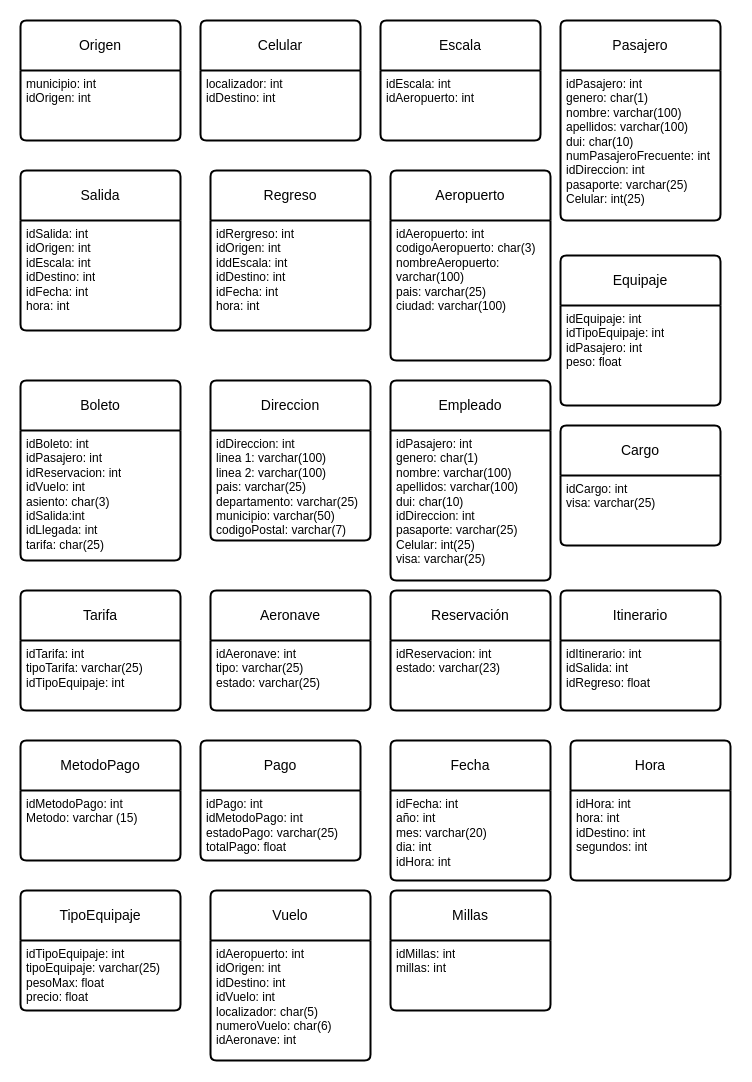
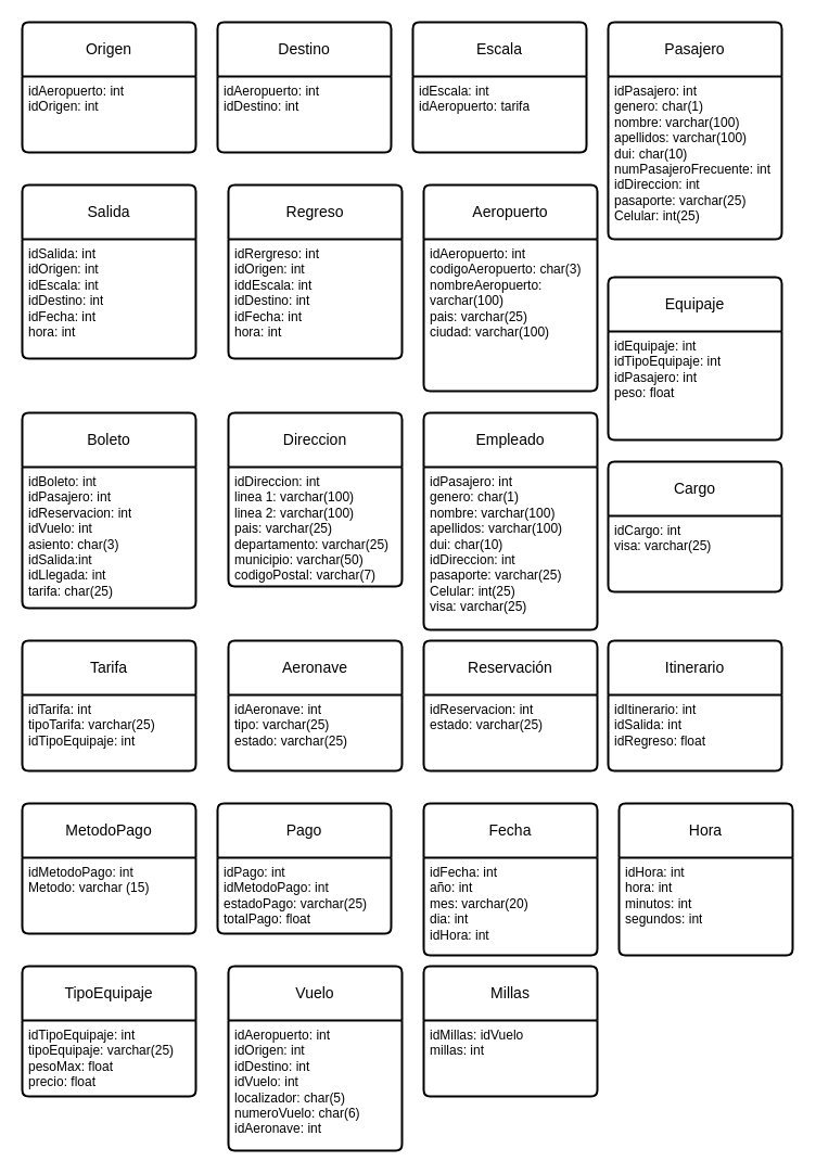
- <mxCell id="4" value="Celular" style="swimlane;childLayout=stackLayout;horizontal=1;startSize=50;horizontalStack=0;rounded=1;fontSize=14;fontStyle=0;strokeWidth=2;resizeParent=0;resizeLast=1;shadow=0;dashed=0;align=center;arcSize=4;whiteSpace=wrap;html=1;" parent="1" vertex="1"><mxGeometry x="200" y="20" width="160" height="120" as="geometry" /></mxCell>
+ <mxCell id="4" value="Destino" style="swimlane;childLayout=stackLayout;horizontal=1;startSize=50;horizontalStack=0;rounded=1;fontSize=14;fontStyle=0;strokeWidth=2;resizeParent=0;resizeLast=1;shadow=0;dashed=0;align=center;arcSize=4;whiteSpace=wrap;html=1;" parent="1" vertex="1"><mxGeometry x="200" y="20" width="160" height="120" as="geometry" /></mxCell>
- <mxCell id="3" value="municipio: int&lt;br&gt;idOrigen: int" style="text;strokeColor=none;fillColor=none;spacingLeft=4;spacingRight=4;overflow=hidden;rotatable=0;points=[[0,0.5],[1,0.5]];portConstraint=eastwest;fontSize=12;whiteSpace=wrap;html=1;" parent="2" vertex="1"><mxGeometry y="50" width="160" height="70" as="geometry" /></mxCell>
+ <mxCell id="3" value="idAeropuerto: int&lt;br&gt;idOrigen: int" style="text;strokeColor=none;fillColor=none;spacingLeft=4;spacingRight=4;overflow=hidden;rotatable=0;points=[[0,0.5],[1,0.5]];portConstraint=eastwest;fontSize=12;whiteSpace=wrap;html=1;" parent="2" vertex="1"><mxGeometry y="50" width="160" height="70" as="geometry" /></mxCell>
- <mxCell id="5" value="localizador: int&lt;br&gt;idDestino: int" style="text;strokeColor=none;fillColor=none;spacingLeft=4;spacingRight=4;overflow=hidden;rotatable=0;points=[[0,0.5],[1,0.5]];portConstraint=eastwest;fontSize=12;whiteSpace=wrap;html=1;" parent="4" vertex="1"><mxGeometry y="50" width="160" height="70" as="geometry" /></mxCell>
+ <mxCell id="5" value="idAeropuerto: int&lt;br&gt;idDestino: int" style="text;strokeColor=none;fillColor=none;spacingLeft=4;spacingRight=4;overflow=hidden;rotatable=0;points=[[0,0.5],[1,0.5]];portConstraint=eastwest;fontSize=12;whiteSpace=wrap;html=1;" parent="4" vertex="1"><mxGeometry y="50" width="160" height="70" as="geometry" /></mxCell>
- <mxCell id="23" value="idEscala: int&lt;br&gt;idAeropuerto: int&lt;div&gt;&lt;br/&gt;&lt;/div&gt;" style="text;strokeColor=none;fillColor=none;spacingLeft=4;spacingRight=4;overflow=hidden;rotatable=0;points=[[0,0.5],[1,0.5]];portConstraint=eastwest;fontSize=12;whiteSpace=wrap;html=1;" parent="22" vertex="1"><mxGeometry y="50" width="160" height="70" as="geometry" /></mxCell>
+ <mxCell id="23" value="idEscala: int&lt;br&gt;idAeropuerto: tarifa&lt;div&gt;&lt;br/&gt;&lt;/div&gt;" style="text;strokeColor=none;fillColor=none;spacingLeft=4;spacingRight=4;overflow=hidden;rotatable=0;points=[[0,0.5],[1,0.5]];portConstraint=eastwest;fontSize=12;whiteSpace=wrap;html=1;" parent="22" vertex="1"><mxGeometry y="50" width="160" height="70" as="geometry" /></mxCell>
- <mxCell id="31" value="idReservacion: int&lt;br&gt;estado: varchar(23)" style="text;strokeColor=none;fillColor=none;spacingLeft=4;spacingRight=4;overflow=hidden;rotatable=0;points=[[0,0.5],[1,0.5]];portConstraint=eastwest;fontSize=12;whiteSpace=wrap;html=1;" parent="30" vertex="1"><mxGeometry y="50" width="160" height="70" as="geometry" /></mxCell>
+ <mxCell id="31" value="idReservacion: int&lt;br&gt;estado: varchar(25)" style="text;strokeColor=none;fillColor=none;spacingLeft=4;spacingRight=4;overflow=hidden;rotatable=0;points=[[0,0.5],[1,0.5]];portConstraint=eastwest;fontSize=12;whiteSpace=wrap;html=1;" parent="30" vertex="1"><mxGeometry y="50" width="160" height="70" as="geometry" /></mxCell>
- <mxCell id="47" value="idHora: int&lt;br&gt;hora: int&lt;br&gt;idDestino: int&lt;br&gt;segundos: int" style="text;strokeColor=none;fillColor=none;spacingLeft=4;spacingRight=4;overflow=hidden;rotatable=0;points=[[0,0.5],[1,0.5]];portConstraint=eastwest;fontSize=12;whiteSpace=wrap;html=1;" vertex="1" parent="46"><mxGeometry y="50" width="160" height="90" as="geometry" /></mxCell>
+ <mxCell id="47" value="idHora: int&lt;br&gt;hora: int&lt;br&gt;minutos: int&lt;br&gt;segundos: int" style="text;strokeColor=none;fillColor=none;spacingLeft=4;spacingRight=4;overflow=hidden;rotatable=0;points=[[0,0.5],[1,0.5]];portConstraint=eastwest;fontSize=12;whiteSpace=wrap;html=1;" vertex="1" parent="46"><mxGeometry y="50" width="160" height="90" as="geometry" /></mxCell>
- <mxCell id="45" value="idMillas: int&lt;br&gt;millas: int" style="text;strokeColor=none;fillColor=none;spacingLeft=4;spacingRight=4;overflow=hidden;rotatable=0;points=[[0,0.5],[1,0.5]];portConstraint=eastwest;fontSize=12;whiteSpace=wrap;html=1;" parent="44" vertex="1"><mxGeometry y="50" width="160" height="70" as="geometry" /></mxCell>
+ <mxCell id="45" value="idMillas: idVuelo&lt;br&gt;millas: int" style="text;strokeColor=none;fillColor=none;spacingLeft=4;spacingRight=4;overflow=hidden;rotatable=0;points=[[0,0.5],[1,0.5]];portConstraint=eastwest;fontSize=12;whiteSpace=wrap;html=1;" parent="44" vertex="1"><mxGeometry y="50" width="160" height="70" as="geometry" /></mxCell>
